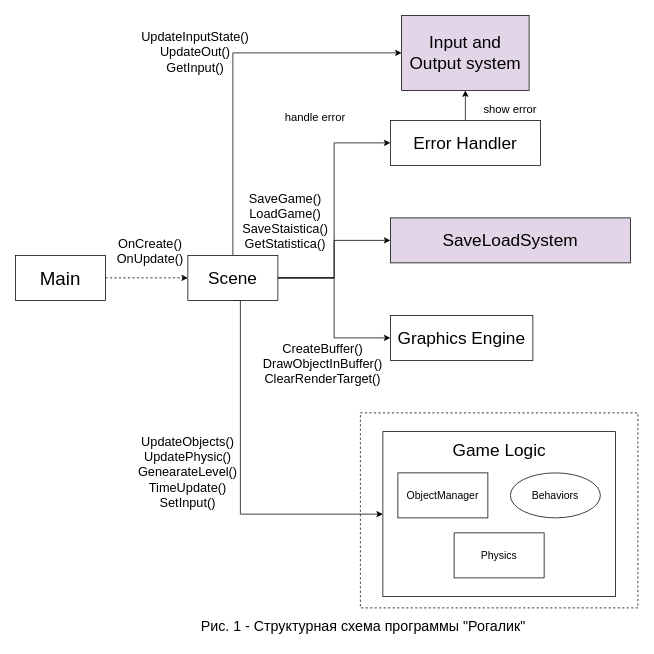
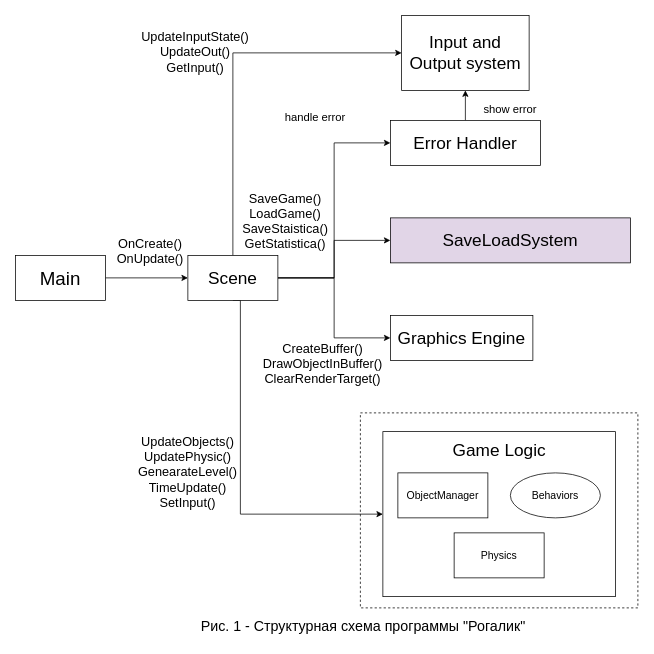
- <mxCell id="8" value="&lt;font style=&quot;font-size: 23px;&quot;&gt;Input and Output system&lt;/font&gt;" style="rounded=0;whiteSpace=wrap;html=1;fillColor=#e1d5e7;" parent="1" vertex="1"><mxGeometry x="535" y="20" width="170" height="100" as="geometry" /></mxCell>
+ <mxCell id="8" value="&lt;font style=&quot;font-size: 23px;&quot;&gt;Input and Output system&lt;/font&gt;" style="rounded=0;whiteSpace=wrap;html=1;" parent="1" vertex="1"><mxGeometry x="535" y="20" width="170" height="100" as="geometry" /></mxCell>
- <mxCell id="12" value="" style="edgeStyle=orthogonalEdgeStyle;rounded=0;orthogonalLoop=1;jettySize=auto;html=1;dashed=1;" parent="1" source="13" target="7" edge="1"><mxGeometry relative="1" as="geometry" /></mxCell>
+ <mxCell id="12" value="" style="edgeStyle=orthogonalEdgeStyle;rounded=0;orthogonalLoop=1;jettySize=auto;html=1;" parent="1" source="13" target="7" edge="1"><mxGeometry relative="1" as="geometry" /></mxCell>
